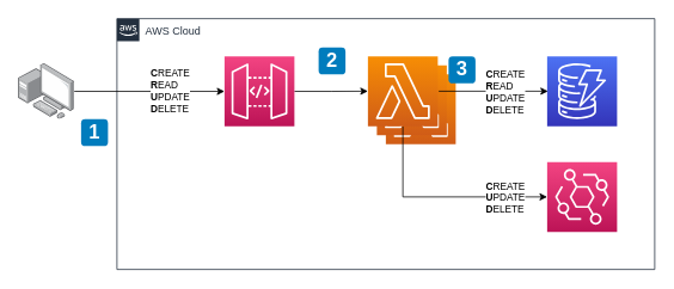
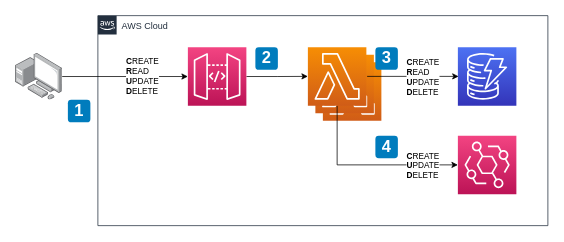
- <mxCell id="17" value="2" style="rounded=1;whiteSpace=wrap;html=1;fillColor=#007CBD;strokeColor=none;fontColor=#FFFFFF;fontStyle=1;fontSize=22;" parent="1" vertex="1"><mxGeometry x="355" y="52.2" width="30" height="30" as="geometry" /></mxCell>
+ <mxCell id="17" value="2" style="rounded=1;whiteSpace=wrap;html=1;fillColor=#007CBD;strokeColor=none;fontColor=#FFFFFF;fontStyle=1;fontSize=22;" parent="1" vertex="1"><mxGeometry x="340" y="62.2" width="30" height="30" as="geometry" /></mxCell>
+ <mxCell id="19" value="4" style="rounded=1;whiteSpace=wrap;html=1;fillColor=#007CBD;strokeColor=none;fontColor=#FFFFFF;fontStyle=1;fontSize=22;" parent="1" vertex="1"><mxGeometry x="500" y="180" width="30" height="30" as="geometry" /></mxCell>
